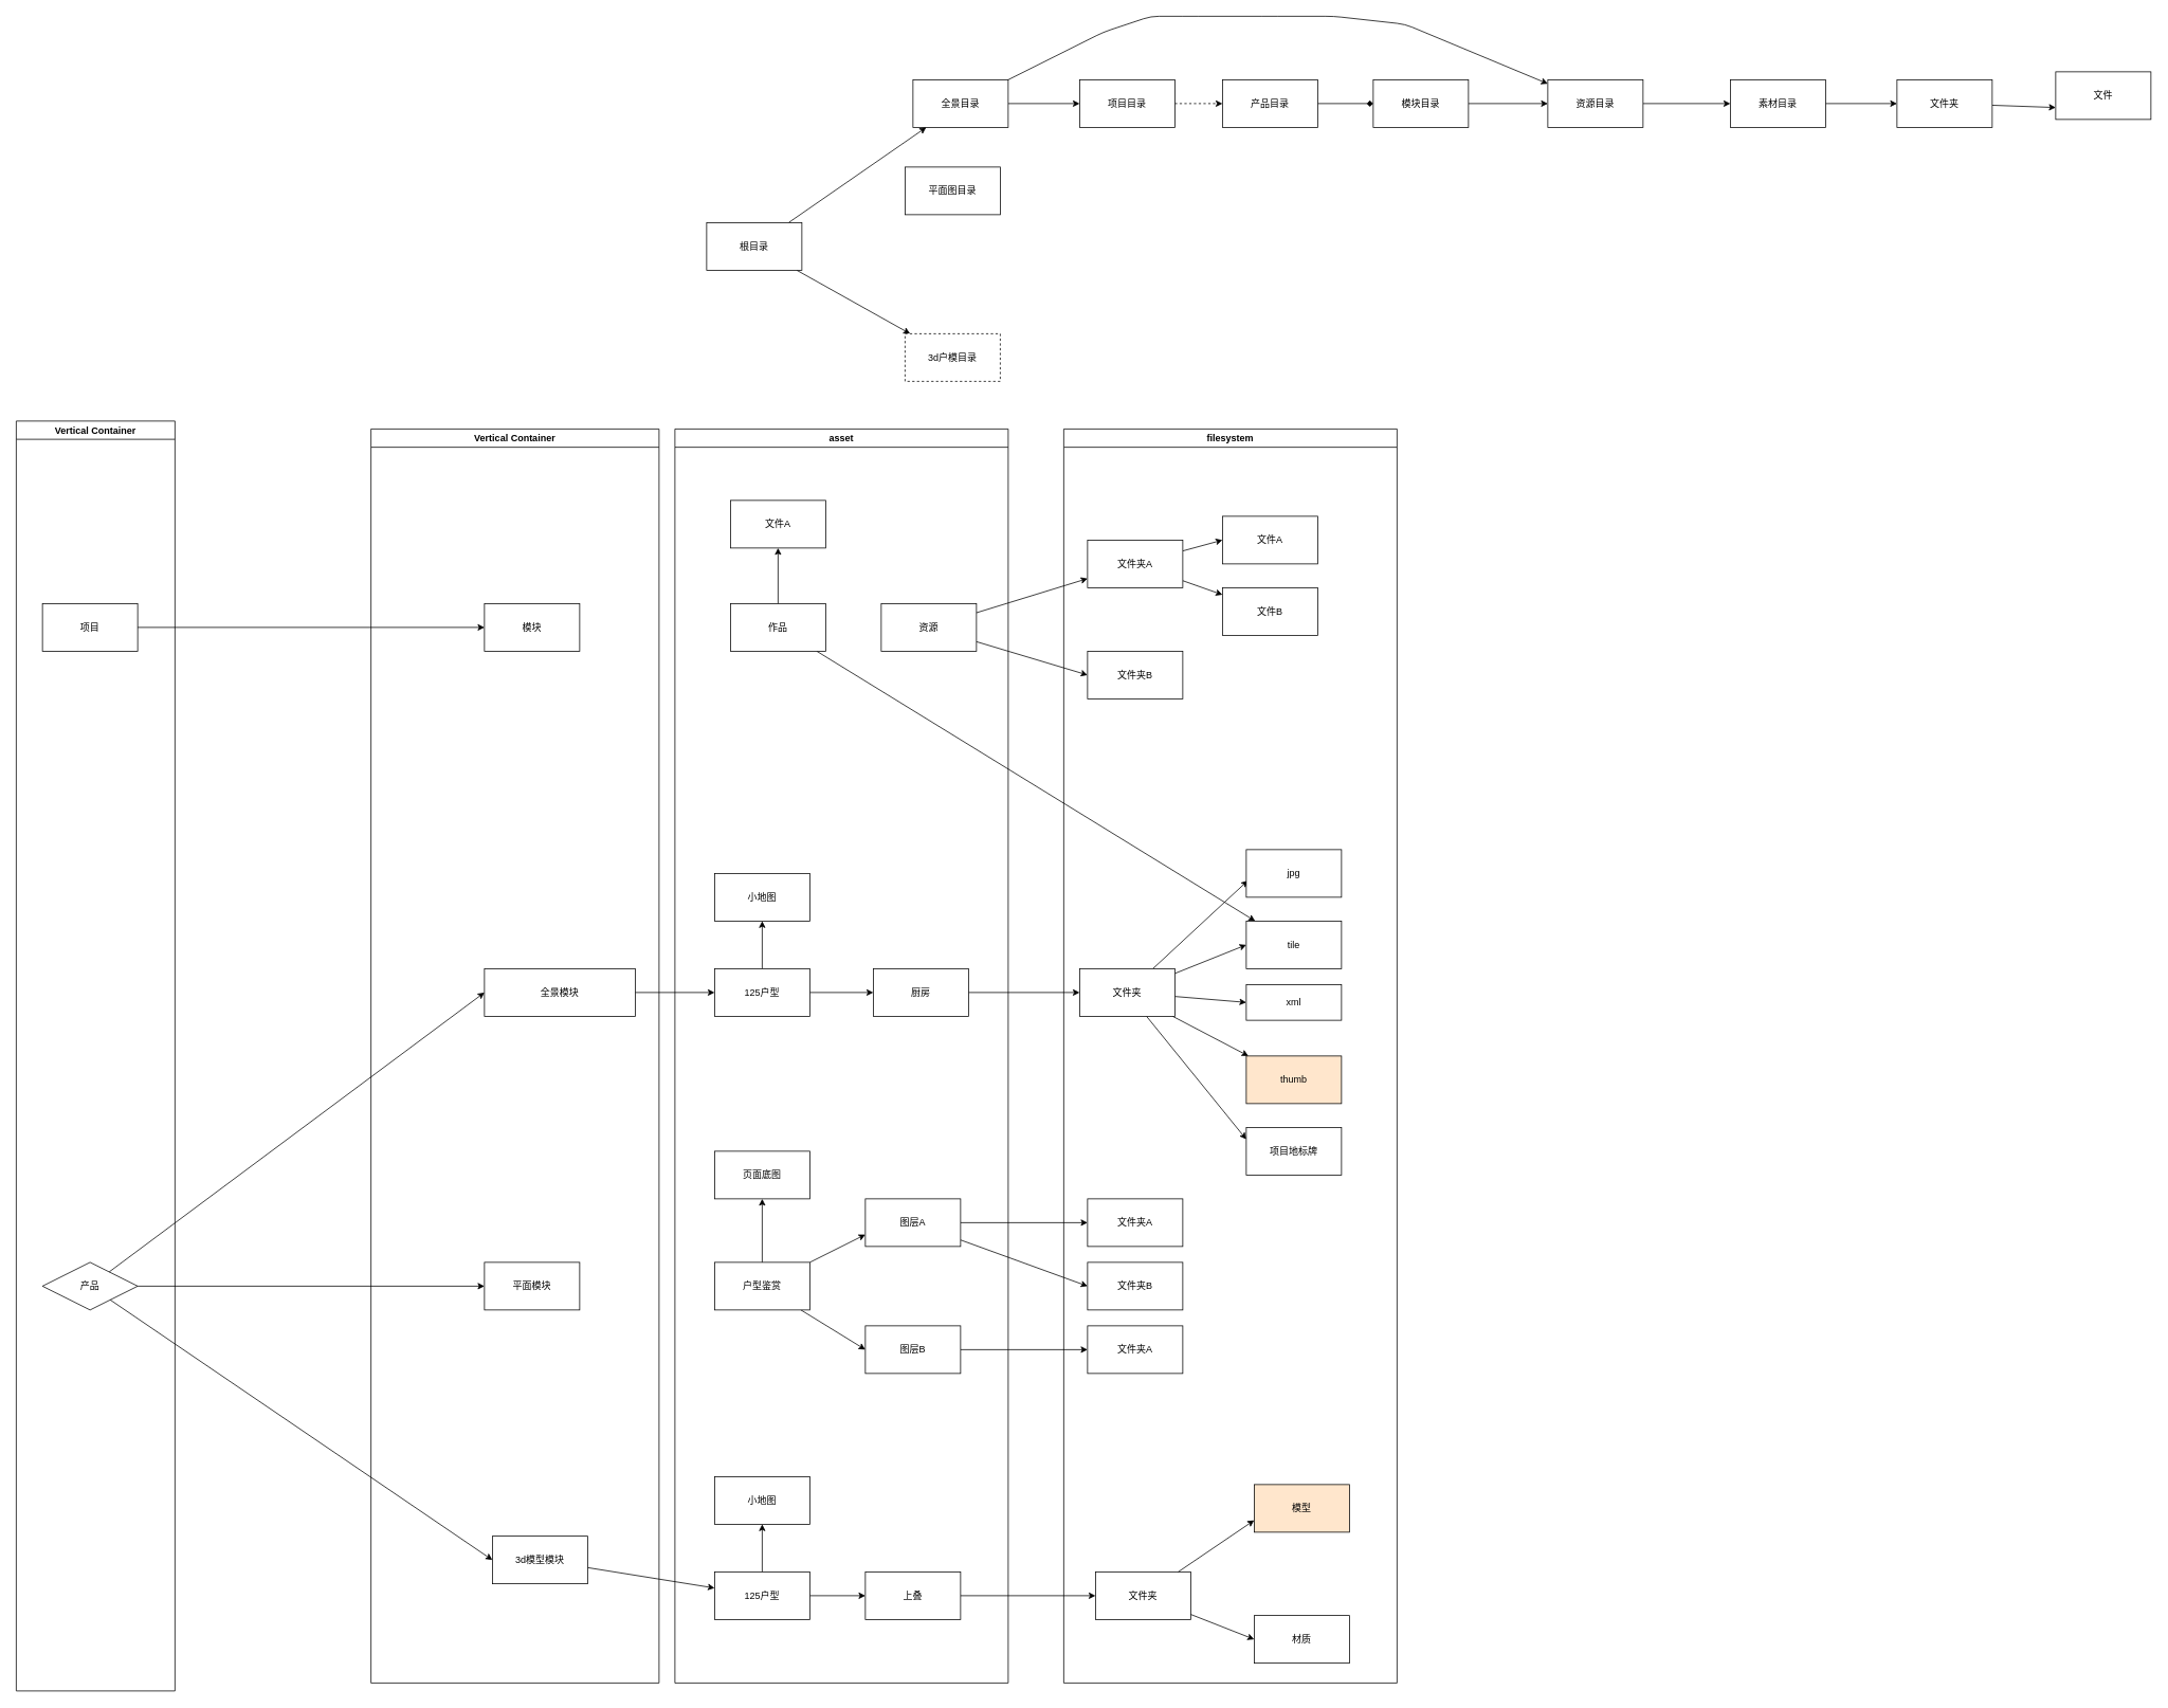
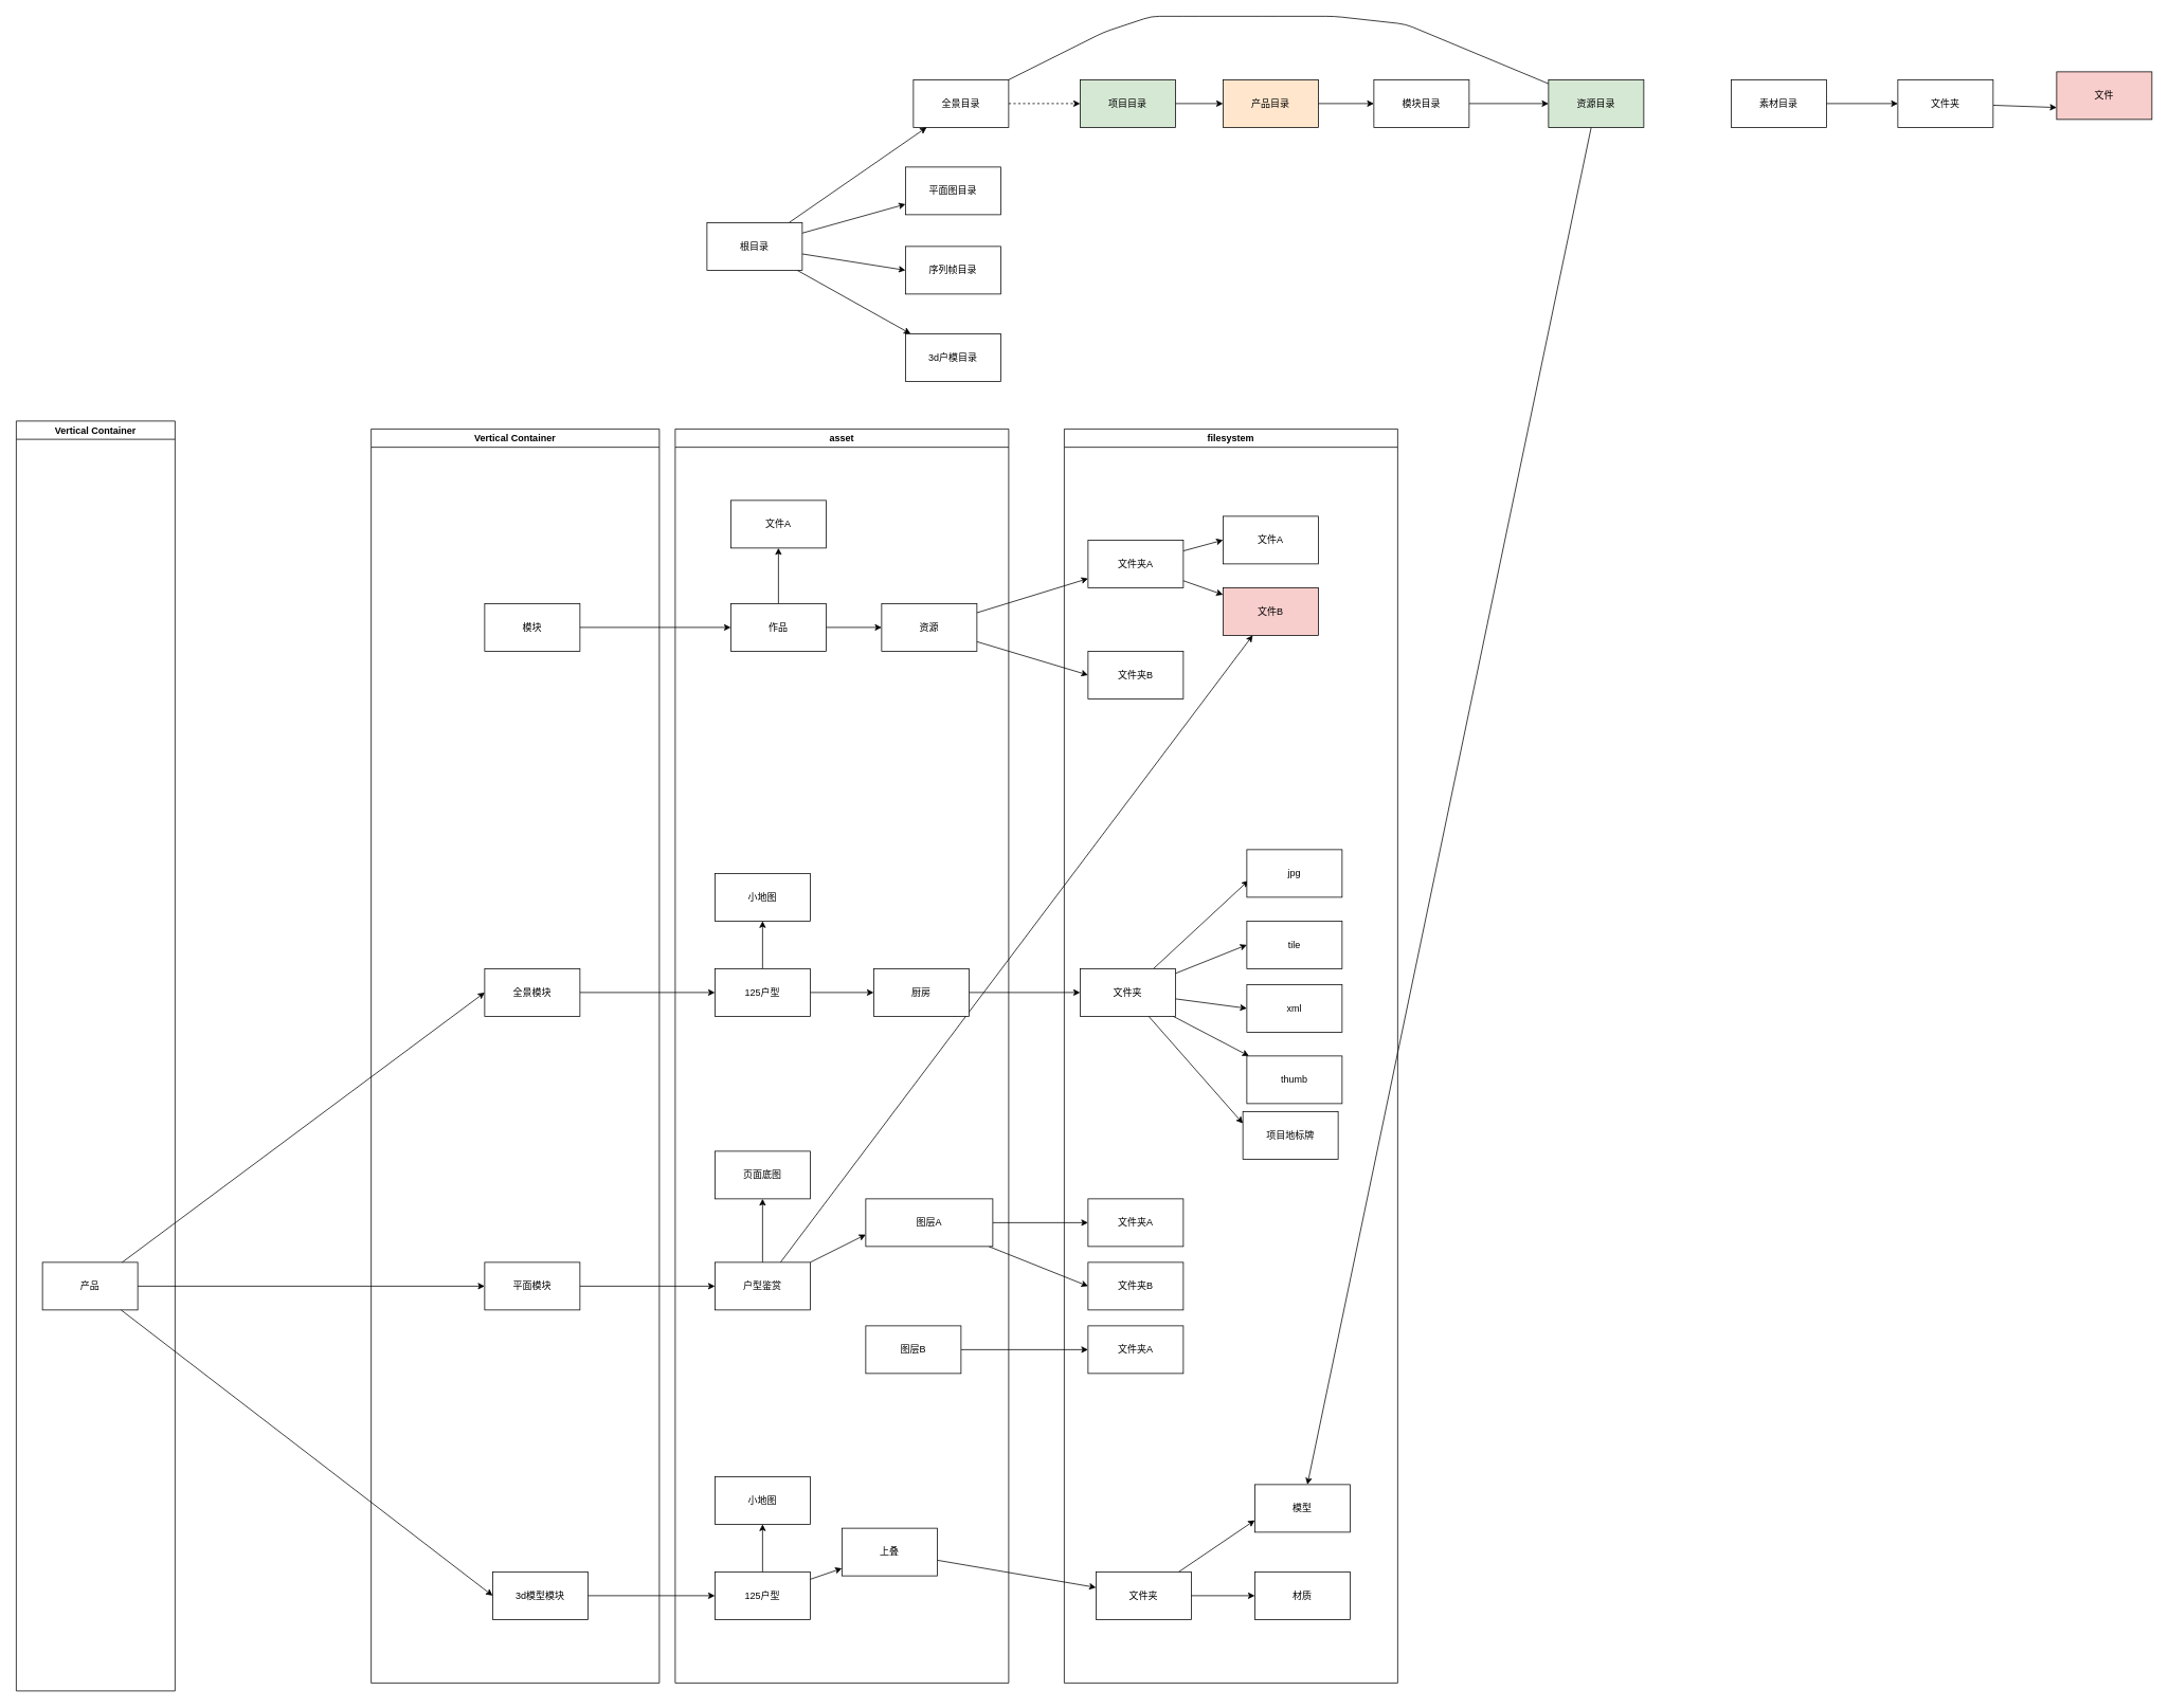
- <mxCell id="79" style="edgeStyle=none;html=1;" edge="1" parent="1" source="80" target="91"><mxGeometry relative="1" as="geometry"><Array as="points"><mxPoint x="1390" y="40" /><mxPoint x="1450" y="20" /><mxPoint x="1500" y="20" /><mxPoint x="1600" y="20" /><mxPoint x="1680" y="20" /><mxPoint x="1770" y="30" /></Array></mxGeometry></mxCell>
+ <mxCell id="79" style="edgeStyle=none;html=1;endArrow=none;" edge="1" parent="1" source="80" target="91"><mxGeometry relative="1" as="geometry"><Array as="points"><mxPoint x="1390" y="40" /><mxPoint x="1450" y="20" /><mxPoint x="1500" y="20" /><mxPoint x="1600" y="20" /><mxPoint x="1680" y="20" /><mxPoint x="1770" y="30" /></Array></mxGeometry></mxCell>
- <mxCell id="96" value="文件" style="rounded=0;whiteSpace=wrap;html=1;" vertex="1" parent="1"><mxGeometry x="2590" y="90" width="120" height="60" as="geometry" /></mxCell>
+ <mxCell id="96" value="文件" style="rounded=0;whiteSpace=wrap;html=1;fillColor=#f8cecc;" vertex="1" parent="1"><mxGeometry x="2590" y="90" width="120" height="60" as="geometry" /></mxCell>
- <mxCell id="78" style="edgeStyle=none;html=1;entryX=0;entryY=0.5;entryDx=0;entryDy=0;" edge="1" parent="1" source="80" target="89"><mxGeometry relative="1" as="geometry" /></mxCell>
+ <mxCell id="78" style="edgeStyle=none;html=1;entryX=0;entryY=0.5;entryDx=0;entryDy=0;dashed=1;" edge="1" parent="1" source="80" target="89"><mxGeometry relative="1" as="geometry" /></mxCell>
- <mxCell id="89" value="项目目录" style="rounded=0;whiteSpace=wrap;html=1;" vertex="1" parent="1"><mxGeometry x="1360" y="100" width="120" height="60" as="geometry" /></mxCell>
+ <mxCell id="89" value="项目目录" style="rounded=0;whiteSpace=wrap;html=1;fillColor=#d5e8d4;" vertex="1" parent="1"><mxGeometry x="1360" y="100" width="120" height="60" as="geometry" /></mxCell>
- <mxCell id="88" style="edgeStyle=none;html=1;dashed=1;" edge="1" parent="1" source="89" target="101"><mxGeometry relative="1" as="geometry" /></mxCell>
+ <mxCell id="88" style="edgeStyle=none;html=1;" edge="1" parent="1" source="89" target="101"><mxGeometry relative="1" as="geometry" /></mxCell>
- <mxCell id="101" value="产品目录" style="rounded=0;whiteSpace=wrap;html=1;" vertex="1" parent="1"><mxGeometry x="1540" y="100" width="120" height="60" as="geometry" /></mxCell>
+ <mxCell id="101" value="产品目录" style="rounded=0;whiteSpace=wrap;html=1;fillColor=#ffe6cc;" vertex="1" parent="1"><mxGeometry x="1540" y="100" width="120" height="60" as="geometry" /></mxCell>
- <mxCell id="100" style="edgeStyle=none;html=1;endArrow=diamond;" edge="1" parent="1" source="101" target="98"><mxGeometry relative="1" as="geometry" /></mxCell>
+ <mxCell id="100" style="edgeStyle=none;html=1;" edge="1" parent="1" source="101" target="98"><mxGeometry relative="1" as="geometry" /></mxCell>
- <mxCell id="91" value="资源目录" style="rounded=0;whiteSpace=wrap;html=1;" vertex="1" parent="1"><mxGeometry x="1950" y="100" width="120" height="60" as="geometry" /></mxCell>
+ <mxCell id="91" value="资源目录" style="rounded=0;whiteSpace=wrap;html=1;fillColor=#d5e8d4;" vertex="1" parent="1"><mxGeometry x="1950" y="100" width="120" height="60" as="geometry" /></mxCell>
- <mxCell id="90" style="edgeStyle=none;html=1;entryX=0;entryY=0.5;entryDx=0;entryDy=0;" edge="1" parent="1" source="91" target="93"><mxGeometry relative="1" as="geometry" /></mxCell>
+ <mxCell id="90" style="edgeStyle=none;html=1;" edge="1" parent="1" source="91" target="52"><mxGeometry relative="1" as="geometry" /></mxCell>
+ <mxCell id="82" style="edgeStyle=none;html=1;" edge="1" parent="1" source="85" target="86"><mxGeometry relative="1" as="geometry" /></mxCell>
+ <mxCell id="84" style="edgeStyle=none;html=1;entryX=0;entryY=0.5;entryDx=0;entryDy=0;" edge="1" parent="1" source="85" target="99"><mxGeometry relative="1" as="geometry" /></mxCell>
+ <mxCell id="99" value="序列帧目录" style="rounded=0;whiteSpace=wrap;html=1;" vertex="1" parent="1"><mxGeometry x="1140" y="310" width="120" height="60" as="geometry" /></mxCell>
- <mxCell id="87" value="3d户模目录" style="rounded=0;whiteSpace=wrap;html=1;dashed=1;" vertex="1" parent="1"><mxGeometry x="1140" y="420" width="120" height="60" as="geometry" /></mxCell>
+ <mxCell id="87" value="3d户模目录" style="rounded=0;whiteSpace=wrap;html=1;" vertex="1" parent="1"><mxGeometry x="1140" y="420" width="120" height="60" as="geometry" /></mxCell>
- <mxCell id="66" value="文件B" style="rounded=0;whiteSpace=wrap;html=1;" vertex="1" parent="50"><mxGeometry x="200" y="200" width="120" height="60" as="geometry" /></mxCell>
+ <mxCell id="66" value="文件B" style="rounded=0;whiteSpace=wrap;html=1;fillColor=#f8cecc;" vertex="1" parent="50"><mxGeometry x="200" y="200" width="120" height="60" as="geometry" /></mxCell>
- <mxCell id="73" value="项目" style="rounded=0;whiteSpace=wrap;html=1;" vertex="1" parent="71"><mxGeometry x="33" y="230" width="120" height="60" as="geometry" /></mxCell>
- <mxCell id="77" style="edgeStyle=none;html=1;entryX=0;entryY=0.5;entryDx=0;entryDy=0;" edge="1" parent="1" source="73" target="68"><mxGeometry relative="1" as="geometry" /></mxCell>
+ <mxCell id="67" style="edgeStyle=none;html=1;entryX=0;entryY=0.5;entryDx=0;entryDy=0;" edge="1" parent="1" source="68" target="5"><mxGeometry relative="1" as="geometry" /></mxCell>
- <mxCell id="3" style="edgeStyle=none;html=1;" edge="1" parent="1" source="5" target="57"><mxGeometry relative="1" as="geometry" /></mxCell>
+ <mxCell id="3" style="edgeStyle=none;html=1;" edge="1" parent="1" source="5" target="48"><mxGeometry relative="1" as="geometry" /></mxCell>
- <mxCell id="70" value="全景模块" style="rounded=0;whiteSpace=wrap;html=1;" vertex="1" parent="69"><mxGeometry x="143" y="680" width="190" height="60" as="geometry" /></mxCell>
+ <mxCell id="70" value="全景模块" style="rounded=0;whiteSpace=wrap;html=1;" vertex="1" parent="69"><mxGeometry x="143" y="680" width="120" height="60" as="geometry" /></mxCell>
- <mxCell id="58" value="xml" style="rounded=0;whiteSpace=wrap;html=1;" vertex="1" parent="50"><mxGeometry x="230" y="700" width="120" height="45" as="geometry" /></mxCell>
+ <mxCell id="58" value="xml" style="rounded=0;whiteSpace=wrap;html=1;" vertex="1" parent="50"><mxGeometry x="230" y="700" width="120" height="60" as="geometry" /></mxCell>
- <mxCell id="59" value="thumb" style="rounded=0;whiteSpace=wrap;html=1;fillColor=#ffe6cc;" vertex="1" parent="50"><mxGeometry x="230" y="790" width="120" height="60" as="geometry" /></mxCell>
+ <mxCell id="59" value="thumb" style="rounded=0;whiteSpace=wrap;html=1;" vertex="1" parent="50"><mxGeometry x="230" y="790" width="120" height="60" as="geometry" /></mxCell>
- <mxCell id="60" value="项目地标牌" style="rounded=0;whiteSpace=wrap;html=1;" vertex="1" parent="50"><mxGeometry x="230" y="880" width="120" height="60" as="geometry" /></mxCell>
+ <mxCell id="60" value="项目地标牌" style="rounded=0;whiteSpace=wrap;html=1;" vertex="1" parent="50"><mxGeometry x="225" y="860" width="120" height="60" as="geometry" /></mxCell>
- <mxCell id="26" value="图层A" style="rounded=0;whiteSpace=wrap;html=1;" vertex="1" parent="1"><mxGeometry x="1090" y="1510" width="120" height="60" as="geometry" /></mxCell>
+ <mxCell id="26" value="图层A" style="rounded=0;whiteSpace=wrap;html=1;" vertex="1" parent="1"><mxGeometry x="1090" y="1510" width="160" height="60" as="geometry" /></mxCell>
- <mxCell id="72" value="产品" style="rhombus;whiteSpace=wrap;html=1;" vertex="1" parent="71"><mxGeometry x="33" y="1060" width="120" height="60" as="geometry" /></mxCell>
+ <mxCell id="72" value="产品" style="rounded=0;whiteSpace=wrap;html=1;" vertex="1" parent="71"><mxGeometry x="33" y="1060" width="120" height="60" as="geometry" /></mxCell>
+ <mxCell id="42" style="edgeStyle=none;html=1;" edge="1" parent="1" source="43" target="21"><mxGeometry relative="1" as="geometry" /></mxCell>
- <mxCell id="20" style="edgeStyle=none;html=1;entryX=0;entryY=0.5;entryDx=0;entryDy=0;" edge="1" parent="1" source="21" target="28"><mxGeometry relative="1" as="geometry" /></mxCell>
+ <mxCell id="20" style="edgeStyle=none;html=1;" edge="1" parent="1" source="21" target="66"><mxGeometry relative="1" as="geometry" /></mxCell>
- <mxCell id="52" value="模型" style="rounded=0;whiteSpace=wrap;html=1;fillColor=#ffe6cc;" vertex="1" parent="50"><mxGeometry x="240" y="1330" width="120" height="60" as="geometry" /></mxCell>
+ <mxCell id="52" value="模型" style="rounded=0;whiteSpace=wrap;html=1;" vertex="1" parent="50"><mxGeometry x="240" y="1330" width="120" height="60" as="geometry" /></mxCell>
- <mxCell id="45" value="3d模型模块" style="rounded=0;whiteSpace=wrap;html=1;" vertex="1" parent="1"><mxGeometry x="620" y="1935" width="120" height="60" as="geometry" /></mxCell>
+ <mxCell id="45" value="3d模型模块" style="rounded=0;whiteSpace=wrap;html=1;" vertex="1" parent="1"><mxGeometry x="620" y="1980" width="120" height="60" as="geometry" /></mxCell>
- <mxCell id="47" value="上叠" style="rounded=0;whiteSpace=wrap;html=1;" vertex="1" parent="46"><mxGeometry x="240" y="1440" width="120" height="60" as="geometry" /></mxCell>
+ <mxCell id="47" value="上叠" style="rounded=0;whiteSpace=wrap;html=1;" vertex="1" parent="46"><mxGeometry x="210" y="1385" width="120" height="60" as="geometry" /></mxCell>
- <mxCell id="54" value="材质" style="rounded=0;whiteSpace=wrap;html=1;" vertex="1" parent="50"><mxGeometry x="240" y="1495" width="120" height="60" as="geometry" /></mxCell>
+ <mxCell id="54" value="材质" style="rounded=0;whiteSpace=wrap;html=1;" vertex="1" parent="50"><mxGeometry x="240" y="1440" width="120" height="60" as="geometry" /></mxCell>
